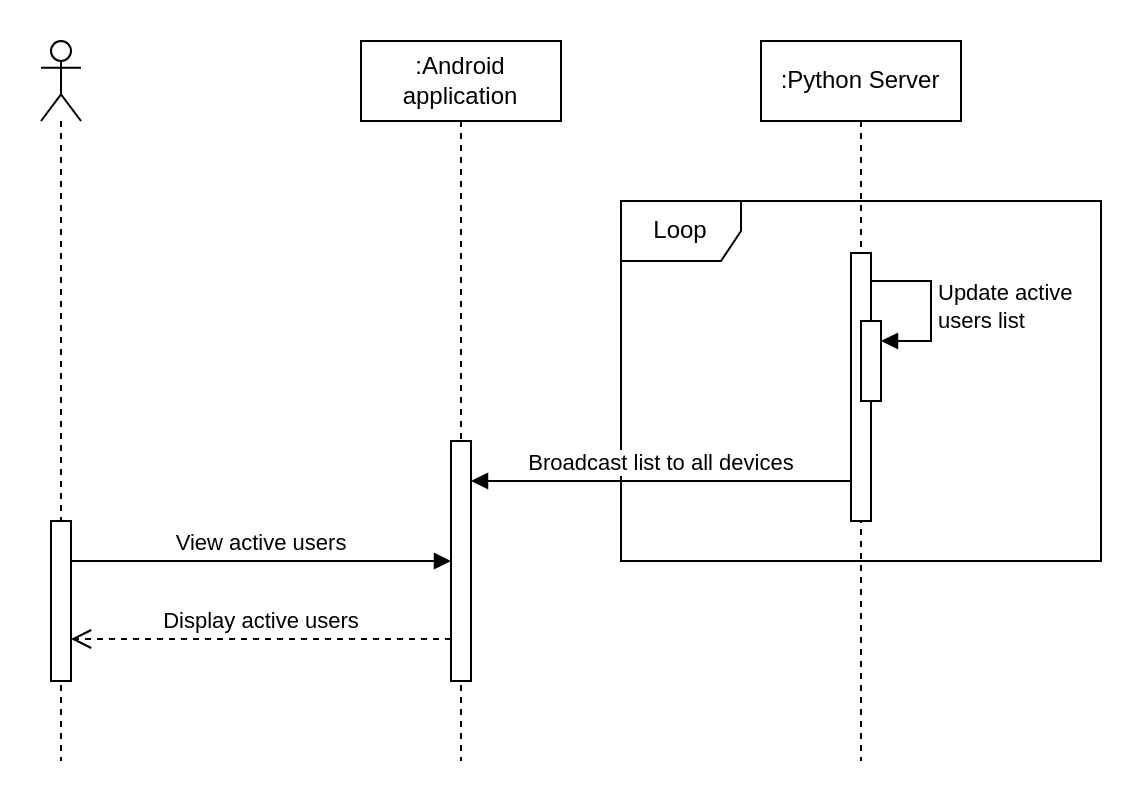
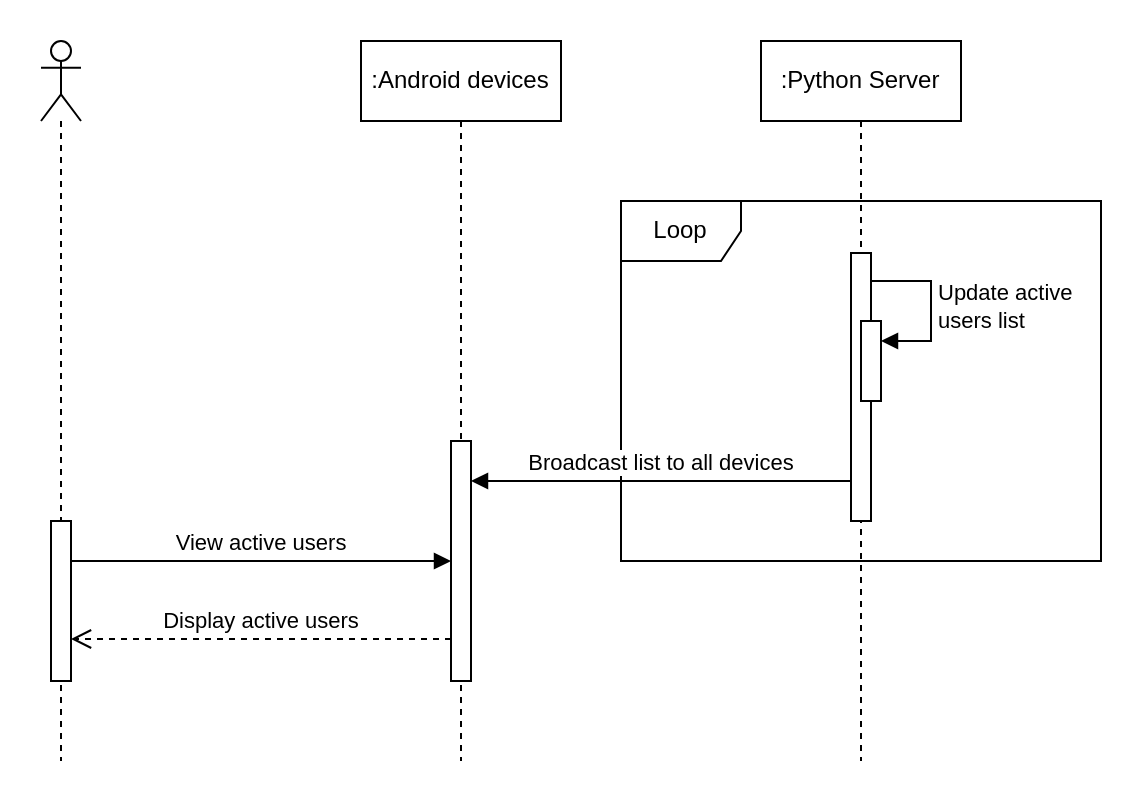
- <mxCell id="4" value=":Android application" style="shape=umlLifeline;perimeter=lifelinePerimeter;whiteSpace=wrap;html=1;container=1;dropTarget=0;collapsible=0;recursiveResize=0;outlineConnect=0;portConstraint=eastwest;newEdgeStyle={&quot;curved&quot;:0,&quot;rounded&quot;:0};" vertex="1" parent="1"><mxGeometry x="180" y="20" width="100" height="360" as="geometry" /></mxCell>
+ <mxCell id="4" value=":Android devices" style="shape=umlLifeline;perimeter=lifelinePerimeter;whiteSpace=wrap;html=1;container=1;dropTarget=0;collapsible=0;recursiveResize=0;outlineConnect=0;portConstraint=eastwest;newEdgeStyle={&quot;curved&quot;:0,&quot;rounded&quot;:0};" vertex="1" parent="1"><mxGeometry x="180" y="20" width="100" height="360" as="geometry" /></mxCell>
